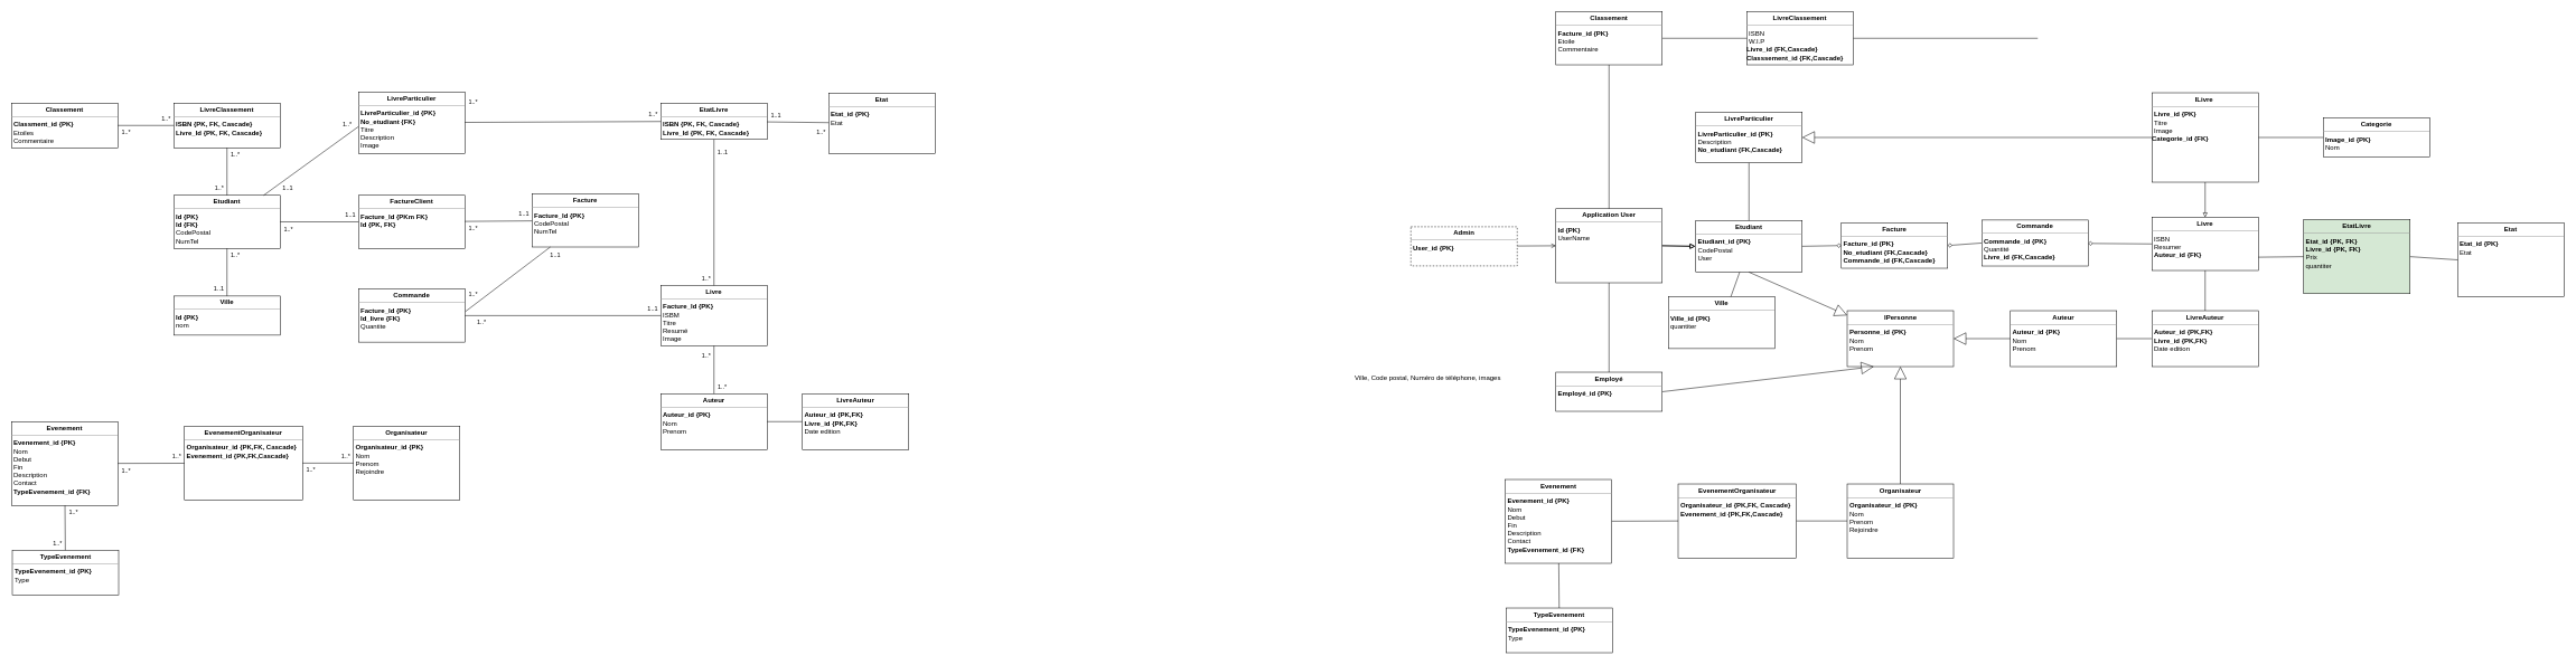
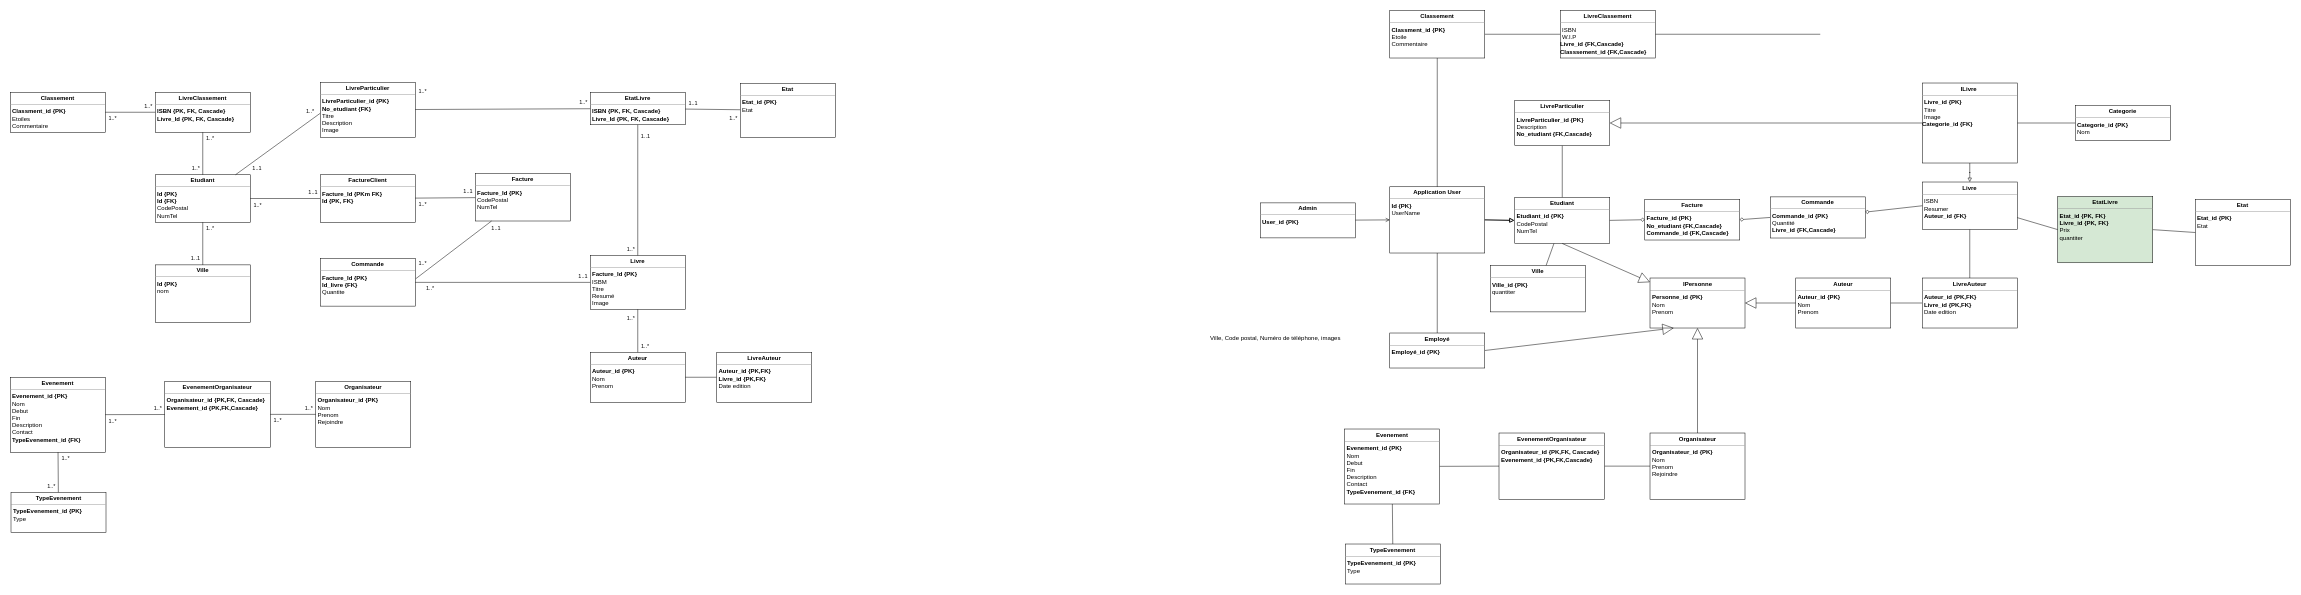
- <mxCell id="34" value="&lt;p style=&quot;margin: 0px ; margin-top: 4px ; text-align: center&quot;&gt;&lt;b&gt;Classement&lt;/b&gt;&lt;/p&gt;&lt;hr size=&quot;1&quot;&gt;&lt;p style=&quot;margin: 0px 0px 0px 4px;&quot;&gt;&lt;b&gt;Facture_id {PK}&lt;/b&gt;&lt;/p&gt;&lt;p style=&quot;margin: 0px 0px 0px 4px;&quot;&gt;Etoile&lt;/p&gt;&lt;p style=&quot;margin: 0px 0px 0px 4px;&quot;&gt;Commentaire&lt;/p&gt;&lt;p style=&quot;margin: 0px 0px 0px 4px;&quot;&gt;&lt;br&gt;&lt;/p&gt;&lt;b&gt;&lt;br&gt;&lt;/b&gt;" style="verticalAlign=top;align=left;overflow=fill;fontSize=12;fontFamily=Helvetica;html=1;" parent="1" vertex="1"><mxGeometry x="2779" y="20.53" width="190" height="95" as="geometry" /></mxCell>
+ <mxCell id="34" value="&lt;p style=&quot;margin: 0px ; margin-top: 4px ; text-align: center&quot;&gt;&lt;b&gt;Classement&lt;/b&gt;&lt;/p&gt;&lt;hr size=&quot;1&quot;&gt;&lt;p style=&quot;margin: 0px 0px 0px 4px;&quot;&gt;&lt;b&gt;Classment_id {PK}&lt;/b&gt;&lt;/p&gt;&lt;p style=&quot;margin: 0px 0px 0px 4px;&quot;&gt;Etoile&lt;/p&gt;&lt;p style=&quot;margin: 0px 0px 0px 4px;&quot;&gt;Commentaire&lt;/p&gt;&lt;p style=&quot;margin: 0px 0px 0px 4px;&quot;&gt;&lt;br&gt;&lt;/p&gt;&lt;b&gt;&lt;br&gt;&lt;/b&gt;" style="verticalAlign=top;align=left;overflow=fill;fontSize=12;fontFamily=Helvetica;html=1;" parent="1" vertex="1"><mxGeometry x="2779" y="20.53" width="190" height="95" as="geometry" /></mxCell>
- <mxCell id="8" value="&lt;p style=&quot;margin: 0px ; margin-top: 4px ; text-align: center&quot;&gt;&lt;b&gt;Categorie&lt;/b&gt;&lt;/p&gt;&lt;hr size=&quot;1&quot;&gt;&lt;p style=&quot;margin: 0px ; margin-left: 4px&quot;&gt;&lt;b&gt;Image_id {PK}&lt;/b&gt;&lt;/p&gt;&lt;p style=&quot;margin: 0px ; margin-left: 4px&quot;&gt;Nom&lt;/p&gt;" style="verticalAlign=top;align=left;overflow=fill;fontSize=12;fontFamily=Helvetica;html=1;" parent="1" vertex="1"><mxGeometry x="4150" y="210.53" width="190" height="70" as="geometry" /></mxCell>
+ <mxCell id="8" value="&lt;p style=&quot;margin: 0px ; margin-top: 4px ; text-align: center&quot;&gt;&lt;b&gt;Categorie&lt;/b&gt;&lt;/p&gt;&lt;hr size=&quot;1&quot;&gt;&lt;p style=&quot;margin: 0px ; margin-left: 4px&quot;&gt;&lt;b&gt;Categorie_id {PK}&lt;/b&gt;&lt;/p&gt;&lt;p style=&quot;margin: 0px ; margin-left: 4px&quot;&gt;Nom&lt;/p&gt;" style="verticalAlign=top;align=left;overflow=fill;fontSize=12;fontFamily=Helvetica;html=1;" parent="1" vertex="1"><mxGeometry x="4150" y="210.53" width="190" height="70" as="geometry" /></mxCell>
- <mxCell id="2" value="&lt;p style=&quot;margin: 0px ; margin-top: 4px ; text-align: center&quot;&gt;&lt;b&gt;Etudiant&lt;/b&gt;&lt;/p&gt;&lt;hr size=&quot;1&quot;&gt;&lt;p style=&quot;margin: 0px ; margin-left: 4px&quot;&gt;&lt;b&gt;Etudiant_id&lt;/b&gt;&lt;b&gt;&amp;nbsp;{PK}&lt;/b&gt;&lt;/p&gt;&lt;p style=&quot;margin: 0px ; margin-left: 4px&quot;&gt;CodePostal&lt;/p&gt;&lt;p style=&quot;margin: 0px ; margin-left: 4px&quot;&gt;User&lt;/p&gt;" style="verticalAlign=top;align=left;overflow=fill;fontSize=12;fontFamily=Helvetica;html=1;" parent="1" vertex="1"><mxGeometry x="3029" y="394.03" width="190" height="92.5" as="geometry" /></mxCell>
+ <mxCell id="2" value="&lt;p style=&quot;margin: 0px ; margin-top: 4px ; text-align: center&quot;&gt;&lt;b&gt;Etudiant&lt;/b&gt;&lt;/p&gt;&lt;hr size=&quot;1&quot;&gt;&lt;p style=&quot;margin: 0px ; margin-left: 4px&quot;&gt;&lt;b&gt;Etudiant_id&lt;/b&gt;&lt;b&gt;&amp;nbsp;{PK}&lt;/b&gt;&lt;/p&gt;&lt;p style=&quot;margin: 0px ; margin-left: 4px&quot;&gt;CodePostal&lt;/p&gt;&lt;p style=&quot;margin: 0px ; margin-left: 4px&quot;&gt;NumTel&lt;/p&gt;" style="verticalAlign=top;align=left;overflow=fill;fontSize=12;fontFamily=Helvetica;html=1;" parent="1" vertex="1"><mxGeometry x="3029" y="394.03" width="190" height="92.5" as="geometry" /></mxCell>
- <mxCell id="3" value="&lt;p style=&quot;margin: 0px ; margin-top: 4px ; text-align: center&quot;&gt;&lt;b&gt;Livre&lt;/b&gt;&lt;/p&gt;&lt;hr size=&quot;1&quot;&gt;&lt;p style=&quot;margin: 0px 0px 0px 4px;&quot;&gt;&lt;span style=&quot;background-color: initial;&quot;&gt;ISBN&lt;/span&gt;&lt;br&gt;&lt;/p&gt;&lt;p style=&quot;margin: 0px 0px 0px 4px;&quot;&gt;&lt;span style=&quot;background-color: initial;&quot;&gt;Resumer&lt;/span&gt;&lt;/p&gt;&lt;p style=&quot;margin: 0px 0px 0px 4px;&quot;&gt;&lt;b style=&quot;background-color: initial;&quot;&gt;Auteur_id {FK}&lt;/b&gt;&lt;span style=&quot;background-color: initial;&quot;&gt;&lt;br&gt;&lt;/span&gt;&lt;/p&gt;&lt;b&gt;&lt;br&gt;&lt;/b&gt;" style="verticalAlign=top;align=left;overflow=fill;fontSize=12;fontFamily=Helvetica;html=1;" parent="1" vertex="1"><mxGeometry x="3844" y="388.53" width="190" height="95" as="geometry" /></mxCell>
+ <mxCell id="3" value="&lt;p style=&quot;margin: 0px ; margin-top: 4px ; text-align: center&quot;&gt;&lt;b&gt;Livre&lt;/b&gt;&lt;/p&gt;&lt;hr size=&quot;1&quot;&gt;&lt;p style=&quot;margin: 0px 0px 0px 4px;&quot;&gt;&lt;span style=&quot;background-color: initial;&quot;&gt;ISBN&lt;/span&gt;&lt;br&gt;&lt;/p&gt;&lt;p style=&quot;margin: 0px 0px 0px 4px;&quot;&gt;&lt;span style=&quot;background-color: initial;&quot;&gt;Resumer&lt;/span&gt;&lt;/p&gt;&lt;p style=&quot;margin: 0px 0px 0px 4px;&quot;&gt;&lt;b style=&quot;background-color: initial;&quot;&gt;Auteur_id {FK}&lt;/b&gt;&lt;span style=&quot;background-color: initial;&quot;&gt;&lt;br&gt;&lt;/span&gt;&lt;/p&gt;&lt;b&gt;&lt;br&gt;&lt;/b&gt;" style="verticalAlign=top;align=left;overflow=fill;fontSize=12;fontFamily=Helvetica;html=1;" parent="1" vertex="1"><mxGeometry x="3844" y="363.53" width="190" height="95" as="geometry" /></mxCell>
- <mxCell id="47" value="&lt;p style=&quot;margin: 0px ; margin-top: 4px ; text-align: center&quot;&gt;&lt;b&gt;Admin&lt;/b&gt;&lt;/p&gt;&lt;hr size=&quot;1&quot;&gt;&lt;p style=&quot;margin: 0px ; margin-left: 4px&quot;&gt;&lt;b&gt;User_id&amp;nbsp;&lt;/b&gt;&lt;b style=&quot;background-color: initial;&quot;&gt;{PK}&lt;/b&gt;&lt;/p&gt;" style="verticalAlign=top;align=left;overflow=fill;fontSize=12;fontFamily=Helvetica;html=1;dashed=1;" parent="1" vertex="1"><mxGeometry x="2520" y="405.28" width="190" height="70" as="geometry" /></mxCell>
+ <mxCell id="47" value="&lt;p style=&quot;margin: 0px ; margin-top: 4px ; text-align: center&quot;&gt;&lt;b&gt;Admin&lt;/b&gt;&lt;/p&gt;&lt;hr size=&quot;1&quot;&gt;&lt;p style=&quot;margin: 0px ; margin-left: 4px&quot;&gt;&lt;b&gt;User_id&amp;nbsp;&lt;/b&gt;&lt;b style=&quot;background-color: initial;&quot;&gt;{PK}&lt;/b&gt;&lt;/p&gt;" style="verticalAlign=top;align=left;overflow=fill;fontSize=12;fontFamily=Helvetica;html=1;" parent="1" vertex="1"><mxGeometry x="2520" y="405.28" width="190" height="70" as="geometry" /></mxCell>
- <mxCell id="52" value="&lt;p style=&quot;margin: 0px ; margin-top: 4px ; text-align: center&quot;&gt;&lt;b&gt;Ville&lt;/b&gt;&lt;/p&gt;&lt;hr size=&quot;1&quot;&gt;&lt;p style=&quot;margin: 0px ; margin-left: 4px&quot;&gt;&lt;b&gt;Id {PK}&lt;/b&gt;&lt;/p&gt;&lt;p style=&quot;margin: 0px ; margin-left: 4px&quot;&gt;&lt;span style=&quot;background-color: initial;&quot;&gt;nom&lt;/span&gt;&lt;br&gt;&lt;/p&gt;" style="verticalAlign=top;align=left;overflow=fill;fontSize=12;fontFamily=Helvetica;html=1;" parent="1" vertex="1"><mxGeometry x="310" y="529.25" width="190" height="70" as="geometry" /></mxCell>
+ <mxCell id="52" value="&lt;p style=&quot;margin: 0px ; margin-top: 4px ; text-align: center&quot;&gt;&lt;b&gt;Ville&lt;/b&gt;&lt;/p&gt;&lt;hr size=&quot;1&quot;&gt;&lt;p style=&quot;margin: 0px ; margin-left: 4px&quot;&gt;&lt;b&gt;Id {PK}&lt;/b&gt;&lt;/p&gt;&lt;p style=&quot;margin: 0px ; margin-left: 4px&quot;&gt;&lt;span style=&quot;background-color: initial;&quot;&gt;nom&lt;/span&gt;&lt;br&gt;&lt;/p&gt;" style="verticalAlign=top;align=left;overflow=fill;fontSize=12;fontFamily=Helvetica;html=1;" parent="1" vertex="1"><mxGeometry x="310" y="529.25" width="190" height="115" as="geometry" /></mxCell>
